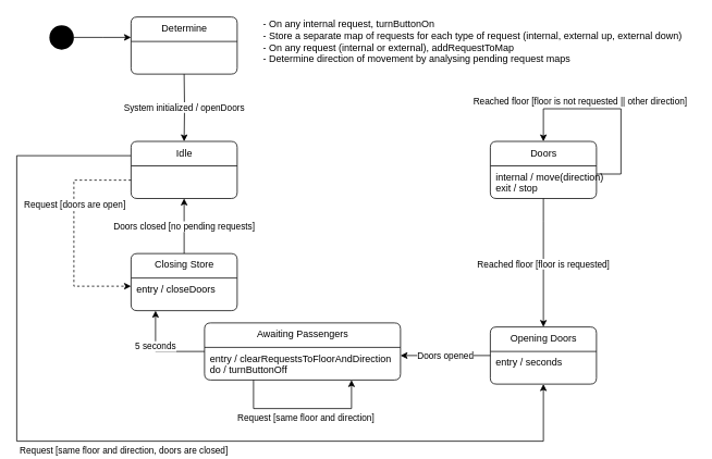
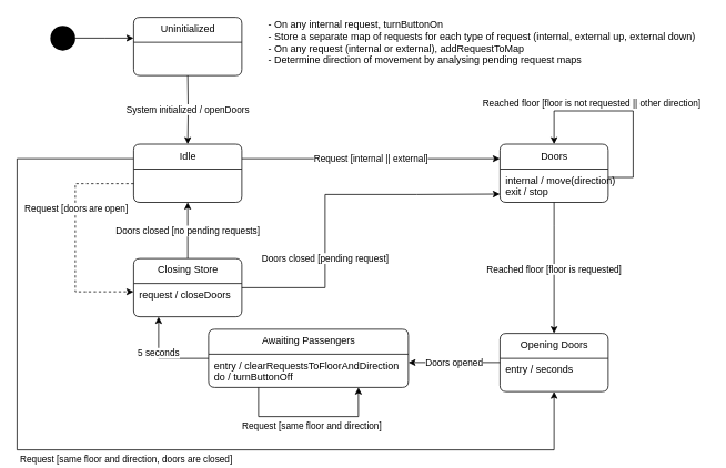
- <mxCell id="26" value="Determine" style="swimlane;fontStyle=0;align=center;verticalAlign=top;childLayout=stackLayout;horizontal=1;startSize=30;horizontalStack=0;resizeParent=1;resizeParentMax=0;resizeLast=0;collapsible=0;marginBottom=0;html=1;rounded=1;absoluteArcSize=1;arcSize=15;glass=0;backgroundOutline=0;" parent="1" vertex="1"><mxGeometry x="160" y="20" width="130" height="70" as="geometry" /></mxCell>
+ <mxCell id="26" value="Uninitialized" style="swimlane;fontStyle=0;align=center;verticalAlign=top;childLayout=stackLayout;horizontal=1;startSize=30;horizontalStack=0;resizeParent=1;resizeParentMax=0;resizeLast=0;collapsible=0;marginBottom=0;html=1;rounded=1;absoluteArcSize=1;arcSize=15;glass=0;backgroundOutline=0;" parent="1" vertex="1"><mxGeometry x="160" y="20" width="130" height="70" as="geometry" /></mxCell>
+ <mxCell id="5" value="Request [internal || external]" style="edgeStyle=orthogonalEdgeStyle;rounded=0;orthogonalLoop=1;jettySize=auto;html=1;entryX=0;entryY=0.25;entryDx=0;entryDy=0;exitX=1;exitY=0.25;exitDx=0;exitDy=0;" parent="1" source="10" target="11" edge="1"><mxGeometry relative="1" as="geometry"><mxPoint x="470" y="200" as="targetPoint" /><Array as="points" /></mxGeometry></mxCell>
+ <mxCell id="15" value="Doors closed [pending request]" style="edgeStyle=orthogonalEdgeStyle;rounded=0;orthogonalLoop=1;jettySize=auto;html=1;entryX=0;entryY=0.75;entryDx=0;entryDy=0;" parent="1" source="16" target="13" edge="1"><mxGeometry x="-0.36" relative="1" as="geometry"><mxPoint x="500" y="250" as="targetPoint" /><Array as="points"><mxPoint x="390" y="345" /><mxPoint x="390" y="233" /><mxPoint x="500" y="233" /></Array><mxPoint as="offset" /></mxGeometry></mxCell>
- <mxCell id="17" value="entry / closeDoors&#10;" style="fillColor=none;strokeColor=none;align=left;verticalAlign=middle;spacingLeft=5;" parent="16" vertex="1"><mxGeometry y="30" width="130" height="40" as="geometry" /></mxCell>
+ <mxCell id="17" value="request / closeDoors&#10;" style="fillColor=none;strokeColor=none;align=left;verticalAlign=middle;spacingLeft=5;" parent="16" vertex="1"><mxGeometry y="30" width="130" height="40" as="geometry" /></mxCell>
